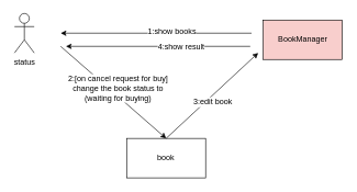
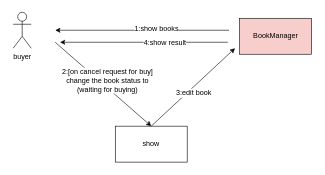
- <mxCell id="2" value="status" style="shape=umlActor;verticalLabelPosition=bottom;labelBackgroundColor=#ffffff;verticalAlign=top;html=1;outlineConnect=0;" parent="1" vertex="1"><mxGeometry x="20.881" y="20" width="30" height="60" as="geometry" /></mxCell>
+ <mxCell id="2" value="buyer" style="shape=umlActor;verticalLabelPosition=bottom;labelBackgroundColor=#ffffff;verticalAlign=top;html=1;outlineConnect=0;" parent="1" vertex="1"><mxGeometry x="20.881" y="20" width="30" height="60" as="geometry" /></mxCell>
- <mxCell id="3" value="book" style="rounded=0;whiteSpace=wrap;html=1;" parent="1" vertex="1"><mxGeometry x="191.214" y="210" width="120" height="60" as="geometry" /></mxCell>
+ <mxCell id="3" value="show" style="rounded=0;whiteSpace=wrap;html=1;" parent="1" vertex="1"><mxGeometry x="191.214" y="210" width="120" height="60" as="geometry" /></mxCell>
